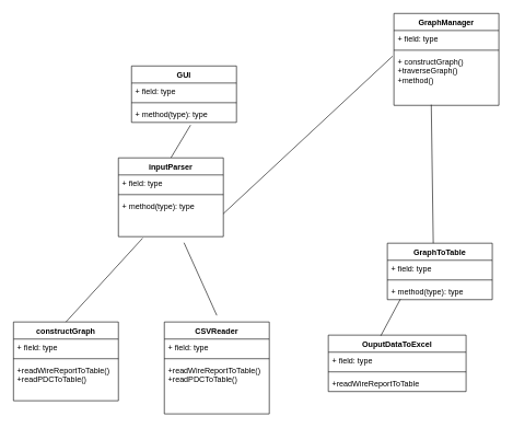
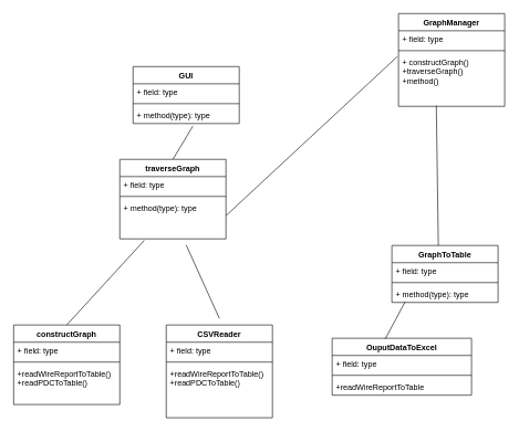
- <mxCell id="7" value="inputParser" style="swimlane;fontStyle=1;align=center;verticalAlign=top;childLayout=stackLayout;horizontal=1;startSize=26;horizontalStack=0;resizeParent=1;resizeParentMax=0;resizeLast=0;collapsible=1;marginBottom=0;" vertex="1" parent="1"><mxGeometry x="180" y="240" width="160" height="120" as="geometry" /></mxCell>
+ <mxCell id="7" value="traverseGraph" style="swimlane;fontStyle=1;align=center;verticalAlign=top;childLayout=stackLayout;horizontal=1;startSize=26;horizontalStack=0;resizeParent=1;resizeParentMax=0;resizeLast=0;collapsible=1;marginBottom=0;" vertex="1" parent="1"><mxGeometry x="180" y="240" width="160" height="120" as="geometry" /></mxCell>
